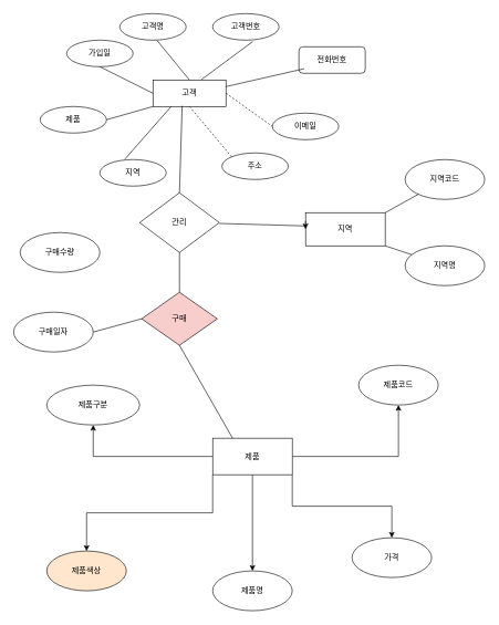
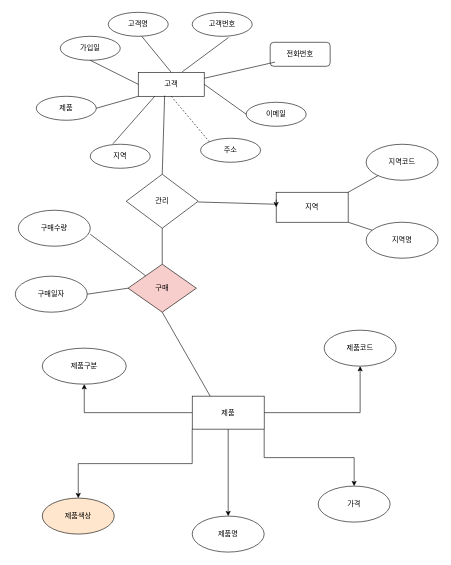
- <mxCell id="14" value="" style="endArrow=none;html=1;rounded=0;entryX=0;entryY=0.5;entryDx=0;entryDy=0;exitX=1;exitY=0.5;exitDx=0;exitDy=0;dashed=1;" parent="1" source="2" target="5" edge="1"><mxGeometry relative="1" as="geometry"><mxPoint x="530" y="250" as="sourcePoint" /><mxPoint x="530" y="250" as="targetPoint" /></mxGeometry></mxCell>
+ <mxCell id="14" value="" style="endArrow=none;html=1;rounded=0;entryX=0;entryY=0.5;entryDx=0;entryDy=0;exitX=1;exitY=0.5;exitDx=0;exitDy=0;" parent="1" source="2" target="5" edge="1"><mxGeometry relative="1" as="geometry"><mxPoint x="530" y="250" as="sourcePoint" /><mxPoint x="530" y="250" as="targetPoint" /></mxGeometry></mxCell>
+ <mxCell id="43" value="" style="endArrow=none;html=1;rounded=0;exitX=1;exitY=0.667;exitDx=0;exitDy=0;exitPerimeter=0;" edge="1" parent="1" source="41" target="39"><mxGeometry width="50" height="50" relative="1" as="geometry"><mxPoint x="360" y="430" as="sourcePoint" /><mxPoint x="410" y="380" as="targetPoint" /></mxGeometry></mxCell>
- <mxCell id="42" value="구매일자" style="ellipse;whiteSpace=wrap;html=1;" vertex="1" parent="1"><mxGeometry x="20" y="470" width="120" height="60" as="geometry" /></mxCell>
+ <mxCell id="42" value="구매일자" style="ellipse;whiteSpace=wrap;html=1;" vertex="1" parent="1"><mxGeometry x="25" y="460" width="120" height="60" as="geometry" /></mxCell>
